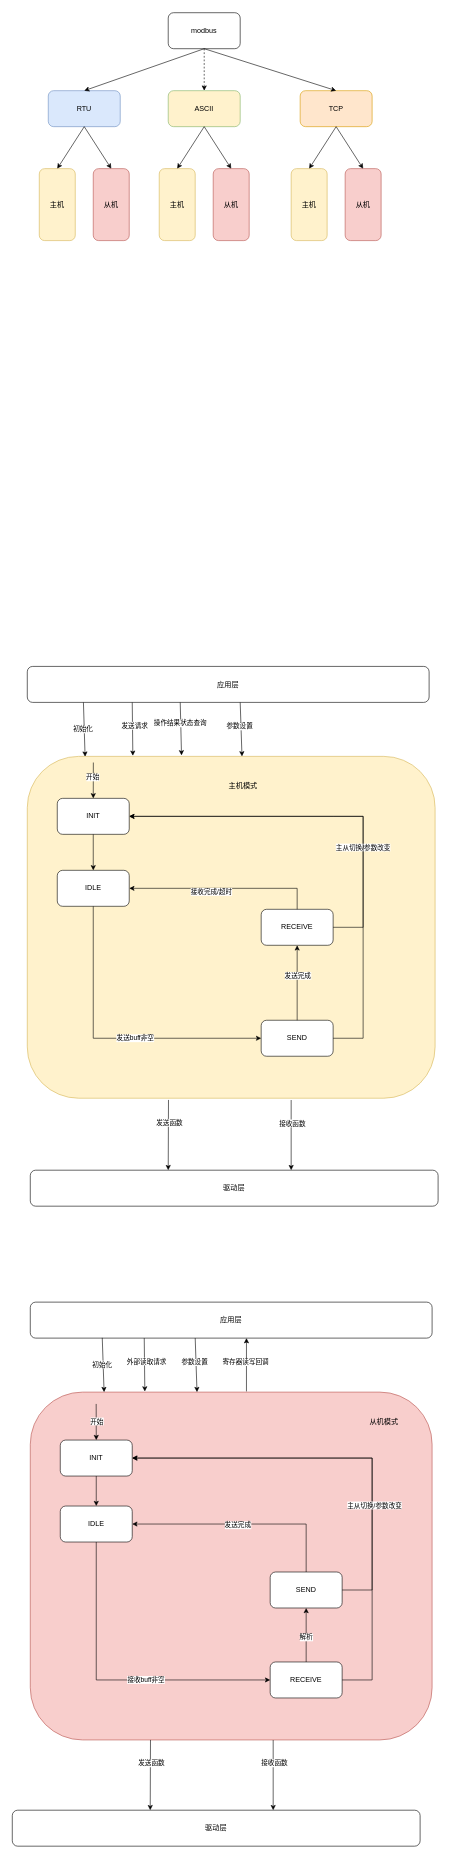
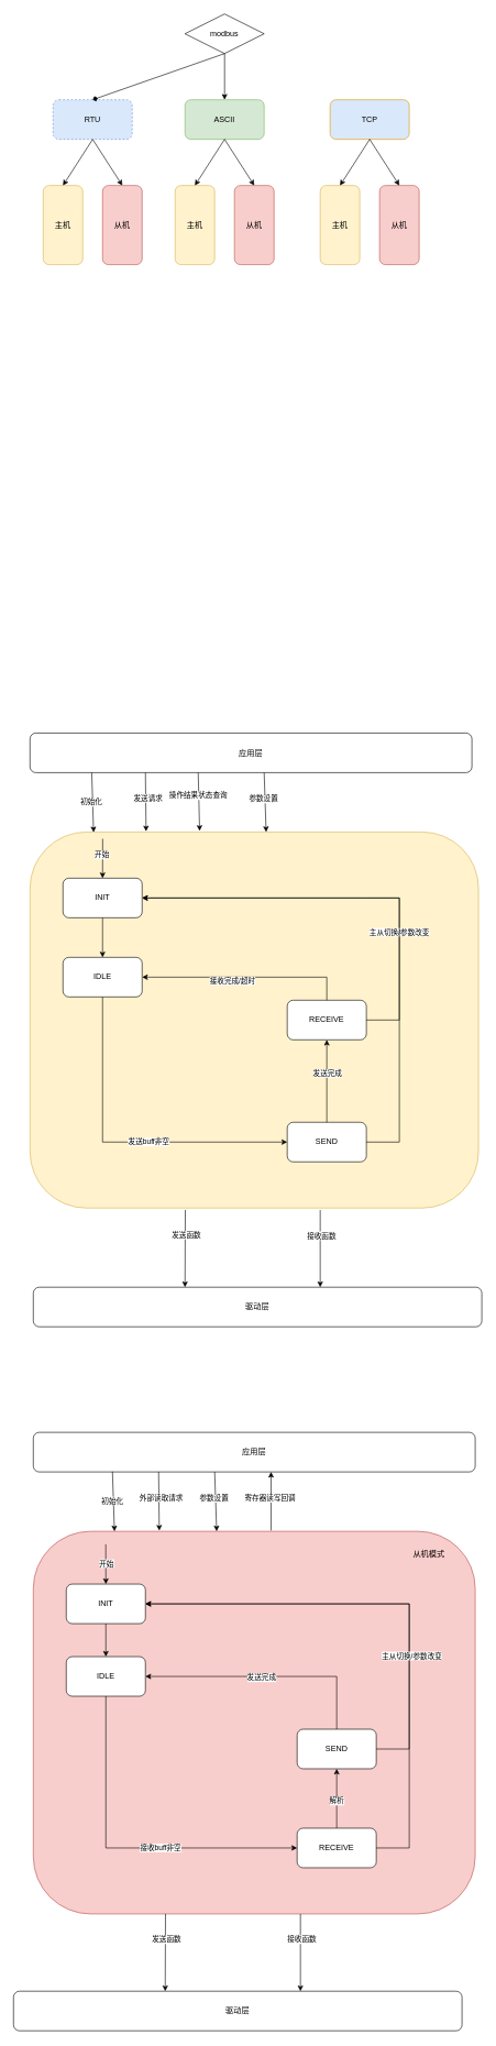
- <mxCell id="5" value="modbus" style="rounded=1;whiteSpace=wrap;html=1;" vertex="1" parent="1"><mxGeometry x="280" y="20" width="120" height="60" as="geometry" /></mxCell>
+ <mxCell id="5" value="modbus" style="rhombus;whiteSpace=wrap;html=1;" vertex="1" parent="1"><mxGeometry x="280" y="20" width="120" height="60" as="geometry" /></mxCell>
- <mxCell id="13" value="" style="endArrow=classic;html=1;rounded=0;entryX=0.5;entryY=0;entryDx=0;entryDy=0;exitX=0.5;exitY=1;exitDx=0;exitDy=0;dashed=1;" edge="1" parent="1" source="5" target="3"><mxGeometry width="50" height="50" relative="1" as="geometry"><mxPoint x="360" y="120" as="sourcePoint" /><mxPoint x="150" y="160" as="targetPoint" /></mxGeometry></mxCell>
+ <mxCell id="13" value="" style="endArrow=classic;html=1;rounded=0;entryX=0.5;entryY=0;entryDx=0;entryDy=0;exitX=0.5;exitY=1;exitDx=0;exitDy=0;" edge="1" parent="1" source="5" target="3"><mxGeometry width="50" height="50" relative="1" as="geometry"><mxPoint x="360" y="120" as="sourcePoint" /><mxPoint x="150" y="160" as="targetPoint" /></mxGeometry></mxCell>
- <mxCell id="14" value="" style="endArrow=classic;html=1;rounded=0;exitX=0.5;exitY=1;exitDx=0;exitDy=0;entryX=0.5;entryY=0;entryDx=0;entryDy=0;" edge="1" parent="1" source="5" target="4"><mxGeometry width="50" height="50" relative="1" as="geometry"><mxPoint x="360" y="100" as="sourcePoint" /><mxPoint x="160" y="170" as="targetPoint" /></mxGeometry></mxCell>
- <mxCell id="12" value="" style="endArrow=classic;html=1;rounded=0;exitX=0.5;exitY=1;exitDx=0;exitDy=0;entryX=0.5;entryY=0;entryDx=0;entryDy=0;" edge="1" parent="1" source="5" target="2"><mxGeometry width="50" height="50" relative="1" as="geometry"><mxPoint x="110" y="90" as="sourcePoint" /><mxPoint x="160" y="40" as="targetPoint" /></mxGeometry></mxCell>
+ <mxCell id="12" value="" style="endArrow=diamond;html=1;rounded=0;exitX=0.5;exitY=1;exitDx=0;exitDy=0;entryX=0.5;entryY=0;entryDx=0;entryDy=0;" edge="1" parent="1" source="5" target="2"><mxGeometry width="50" height="50" relative="1" as="geometry"><mxPoint x="110" y="90" as="sourcePoint" /><mxPoint x="160" y="40" as="targetPoint" /></mxGeometry></mxCell>
- <mxCell id="2" value="RTU" style="rounded=1;whiteSpace=wrap;html=1;fillColor=#dae8fc;strokeColor=#6c8ebf;" vertex="1" parent="1"><mxGeometry x="80" y="150" width="120" height="60" as="geometry" /></mxCell>
+ <mxCell id="2" value="RTU" style="rounded=1;whiteSpace=wrap;html=1;fillColor=#dae8fc;strokeColor=#6c8ebf;dashed=1;" vertex="1" parent="1"><mxGeometry x="80" y="150" width="120" height="60" as="geometry" /></mxCell>
- <mxCell id="3" value="ASCII" style="rounded=1;whiteSpace=wrap;html=1;fillColor=#fff2cc;strokeColor=#82b366;" vertex="1" parent="1"><mxGeometry x="280" y="150" width="120" height="60" as="geometry" /></mxCell>
+ <mxCell id="3" value="ASCII" style="rounded=1;whiteSpace=wrap;html=1;fillColor=#d5e8d4;strokeColor=#82b366;" vertex="1" parent="1"><mxGeometry x="280" y="150" width="120" height="60" as="geometry" /></mxCell>
- <mxCell id="4" value="TCP" style="rounded=1;whiteSpace=wrap;html=1;fillColor=#ffe6cc;strokeColor=#d79b00;" vertex="1" parent="1"><mxGeometry x="500" y="150" width="120" height="60" as="geometry" /></mxCell>
+ <mxCell id="4" value="TCP" style="rounded=1;whiteSpace=wrap;html=1;fillColor=#dae8fc;strokeColor=#d79b00;" vertex="1" parent="1"><mxGeometry x="500" y="150" width="120" height="60" as="geometry" /></mxCell>
- <mxCell id="26" value="主机模式" style="text;html=1;align=center;verticalAlign=middle;whiteSpace=wrap;rounded=0;" vertex="1" parent="1"><mxGeometry x="375" y="1290" width="60" height="40" as="geometry" /></mxCell>
- <mxCell id="40" value="从机模式" style="text;html=1;align=center;verticalAlign=middle;whiteSpace=wrap;rounded=0;" vertex="1" parent="1"><mxGeometry x="610" y="2355" width="60" height="30" as="geometry" /></mxCell>
+ <mxCell id="40" value="从机模式" style="text;html=1;align=center;verticalAlign=middle;whiteSpace=wrap;rounded=0;" vertex="1" parent="1"><mxGeometry x="620" y="2340" width="60" height="30" as="geometry" /></mxCell>
